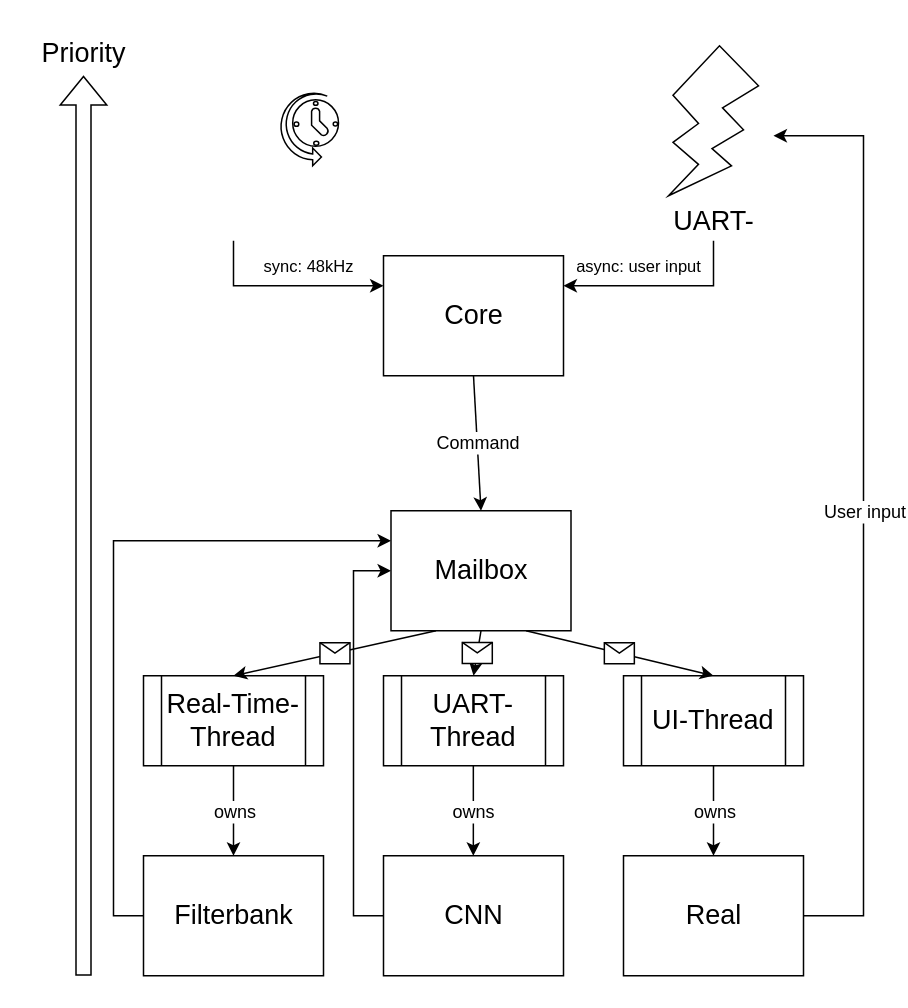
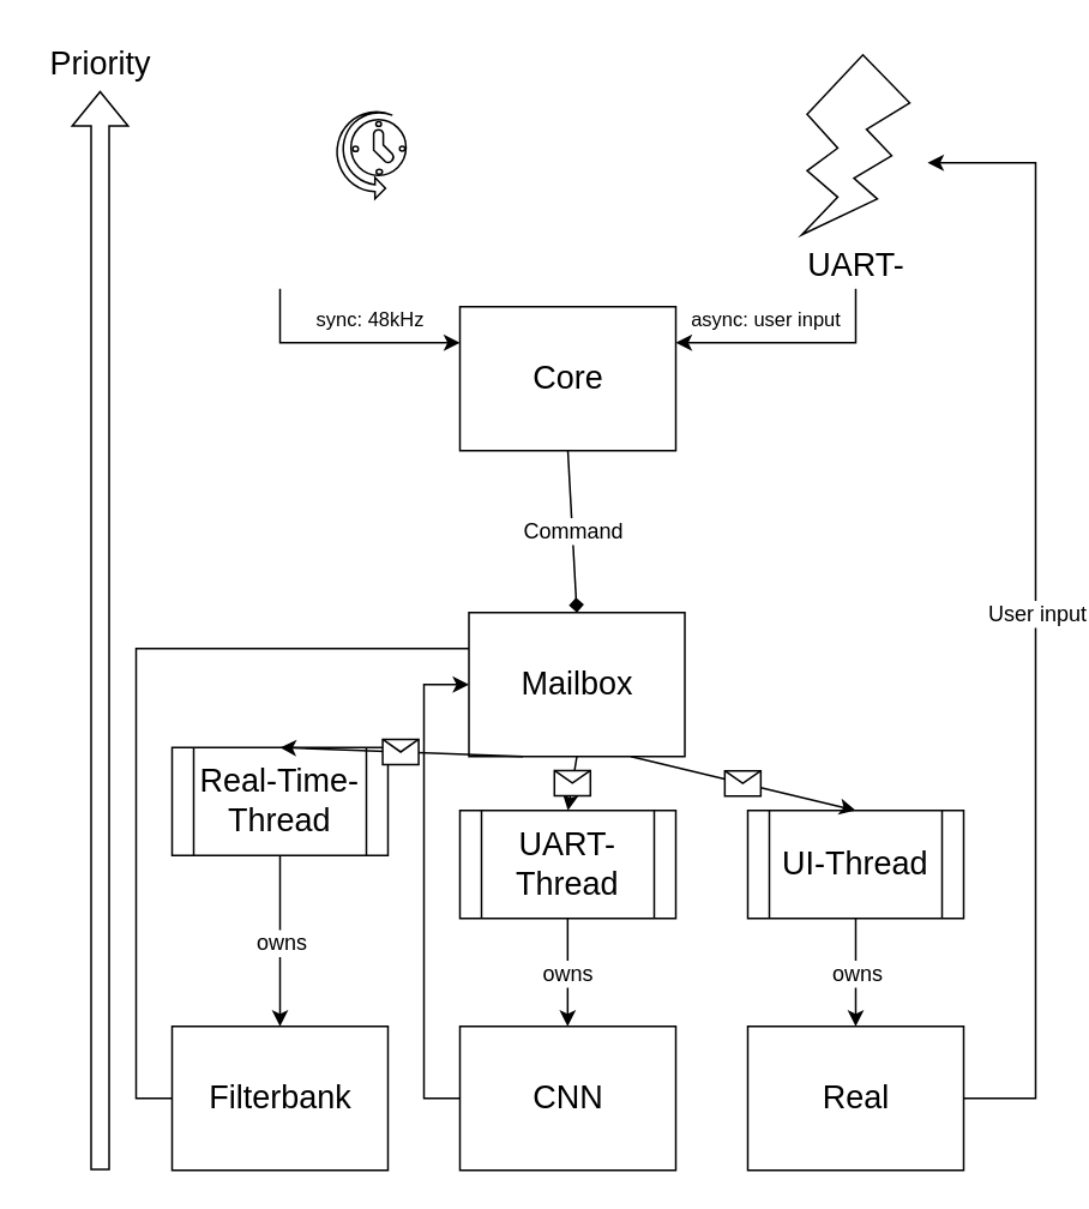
- <mxCell id="25" value="" style="endArrow=classic;html=1;rounded=0;fontSize=12;fontColor=none;exitX=0.5;exitY=1;exitDx=0;exitDy=0;entryX=0.5;entryY=0;entryDx=0;entryDy=0;" edge="1" parent="1" source="2" target="4"><mxGeometry relative="1" as="geometry"><mxPoint x="305" y="400" as="sourcePoint" /><mxPoint x="405" y="400" as="targetPoint" /></mxGeometry></mxCell>
+ <mxCell id="25" value="" style="endArrow=diamond;html=1;rounded=0;fontSize=12;fontColor=none;exitX=0.5;exitY=1;exitDx=0;exitDy=0;entryX=0.5;entryY=0;entryDx=0;entryDy=0;" edge="1" parent="1" source="2" target="4"><mxGeometry relative="1" as="geometry"><mxPoint x="305" y="400" as="sourcePoint" /><mxPoint x="405" y="400" as="targetPoint" /></mxGeometry></mxCell>
- <mxCell id="14" style="edgeStyle=orthogonalEdgeStyle;rounded=0;orthogonalLoop=1;jettySize=auto;html=1;exitX=0;exitY=0.5;exitDx=0;exitDy=0;entryX=0;entryY=0.25;entryDx=0;entryDy=0;fontSize=12;fontColor=none;" edge="1" parent="1" source="15" target="4"><mxGeometry relative="1" as="geometry" /></mxCell>
+ <mxCell id="14" style="edgeStyle=orthogonalEdgeStyle;rounded=0;orthogonalLoop=1;jettySize=auto;html=1;exitX=0;exitY=0.5;exitDx=0;exitDy=0;entryX=0;entryY=0.25;entryDx=0;entryDy=0;fontSize=12;fontColor=none;endArrow=none;" edge="1" parent="1" source="15" target="4"><mxGeometry relative="1" as="geometry" /></mxCell>
- <mxCell id="7" value="Real-Time-Thread" style="shape=process;whiteSpace=wrap;html=1;backgroundOutline=1;fontSize=18;" vertex="1" parent="1"><mxGeometry x="95" y="450" width="120" height="60" as="geometry" /></mxCell>
+ <mxCell id="7" value="Real-Time-Thread" style="shape=process;whiteSpace=wrap;html=1;backgroundOutline=1;fontSize=18;" vertex="1" parent="1"><mxGeometry x="95" y="415" width="120" height="60" as="geometry" /></mxCell>
